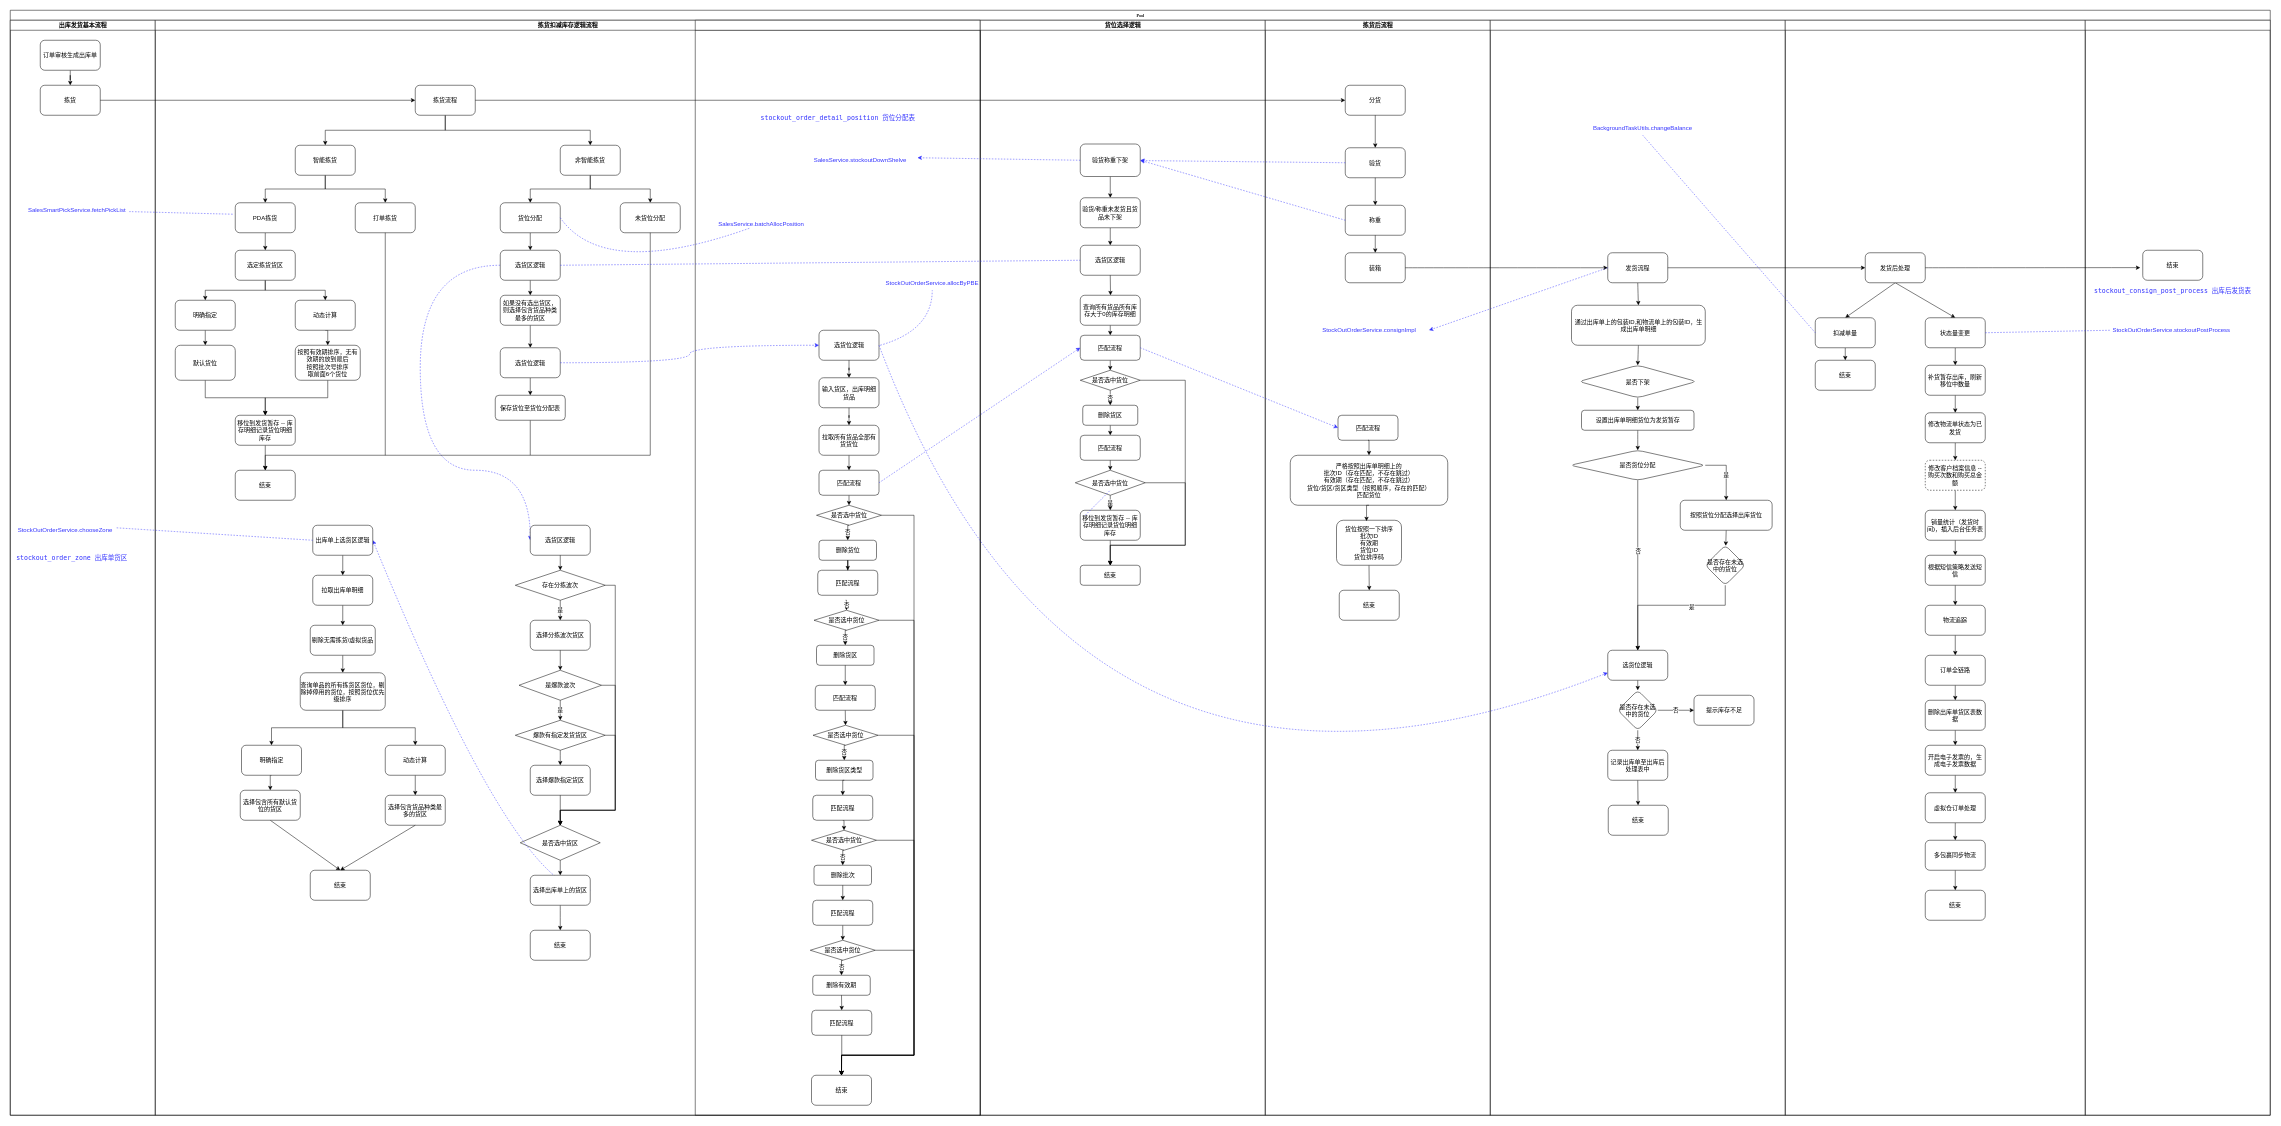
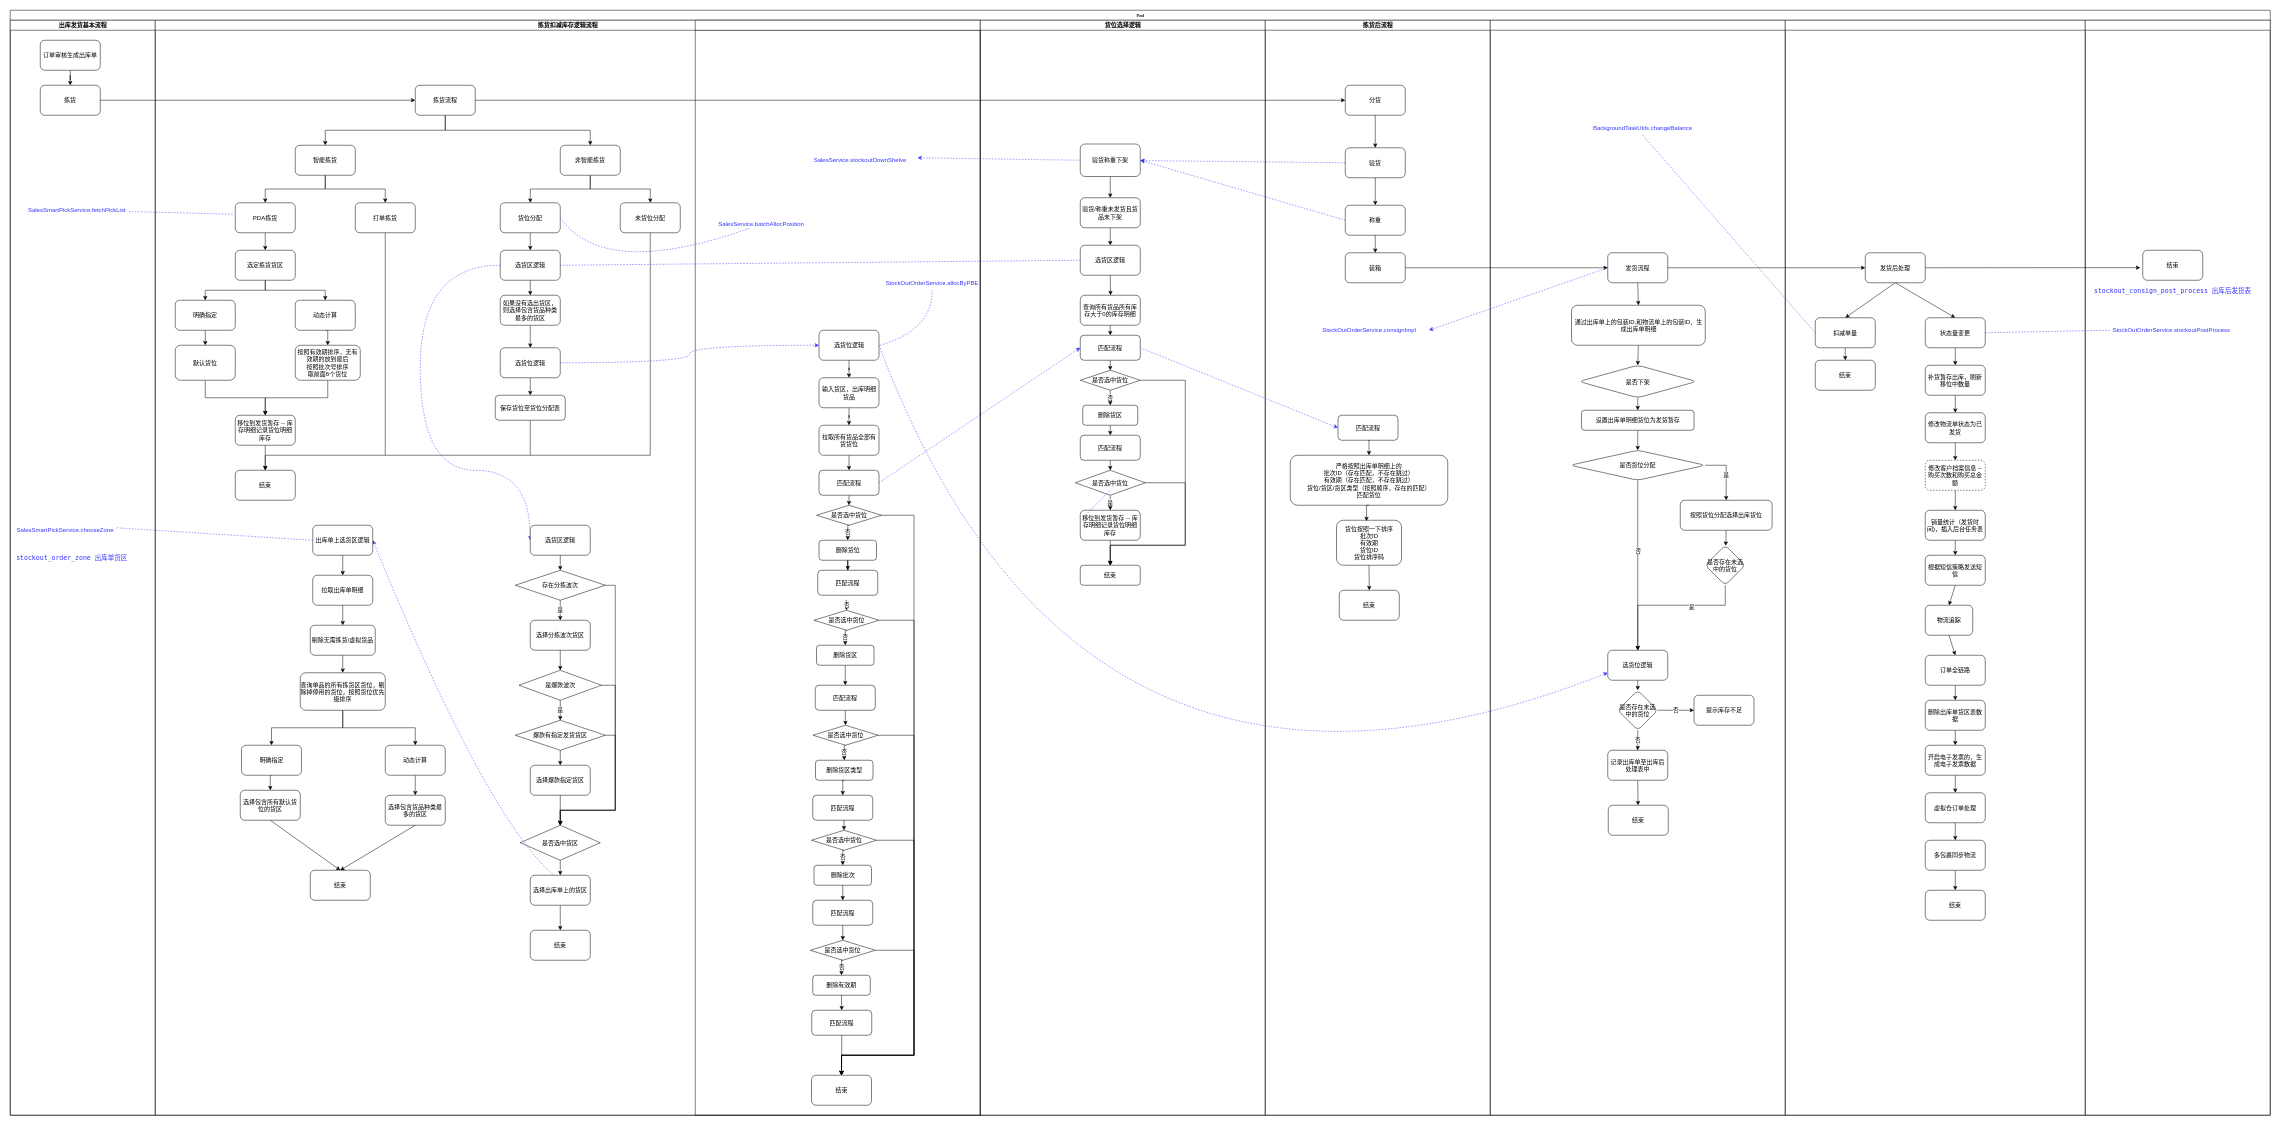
- <mxCell id="86" value="&lt;pre style=&quot;font-family: &amp;#34;jetbrains mono&amp;#34; , monospace ; font-size: 9.8pt&quot;&gt;&lt;span style=&quot;background-color: rgb(255 , 255 , 255)&quot;&gt;stockout_order_detail_position 货位分配表&lt;/span&gt;&lt;/pre&gt;" style="text;html=1;align=center;verticalAlign=middle;whiteSpace=wrap;rounded=0;fontColor=#3333FF;" vertex="1" parent="84"><mxGeometry x="125.5" y="180" width="319" height="30" as="geometry" /></mxCell>
- <mxCell id="8" value="StockOutOrderService.chooseZone" style="text;html=1;strokeColor=none;fillColor=none;align=center;verticalAlign=middle;whiteSpace=wrap;rounded=0;fontColor=#3333FF;" vertex="1" parent="3"><mxGeometry x="10" y="1010" width="200" height="20" as="geometry" /></mxCell>
+ <mxCell id="8" value="SalesSmartPickService.chooseZone" style="text;html=1;strokeColor=none;fillColor=none;align=center;verticalAlign=middle;whiteSpace=wrap;rounded=0;fontColor=#3333FF;" vertex="1" parent="3"><mxGeometry x="10" y="1010" width="200" height="20" as="geometry" /></mxCell>
- <mxCell id="233" value="物流追踪" style="rounded=1;whiteSpace=wrap;html=1;fontColor=#000000;" vertex="1" parent="214"><mxGeometry x="280" y="1170" width="120" height="60" as="geometry" /></mxCell>
+ <mxCell id="233" value="物流追踪" style="rounded=1;whiteSpace=wrap;html=1;fontColor=#000000;" vertex="1" parent="214"><mxGeometry x="280" y="1170" width="95" height="60" as="geometry" /></mxCell>
